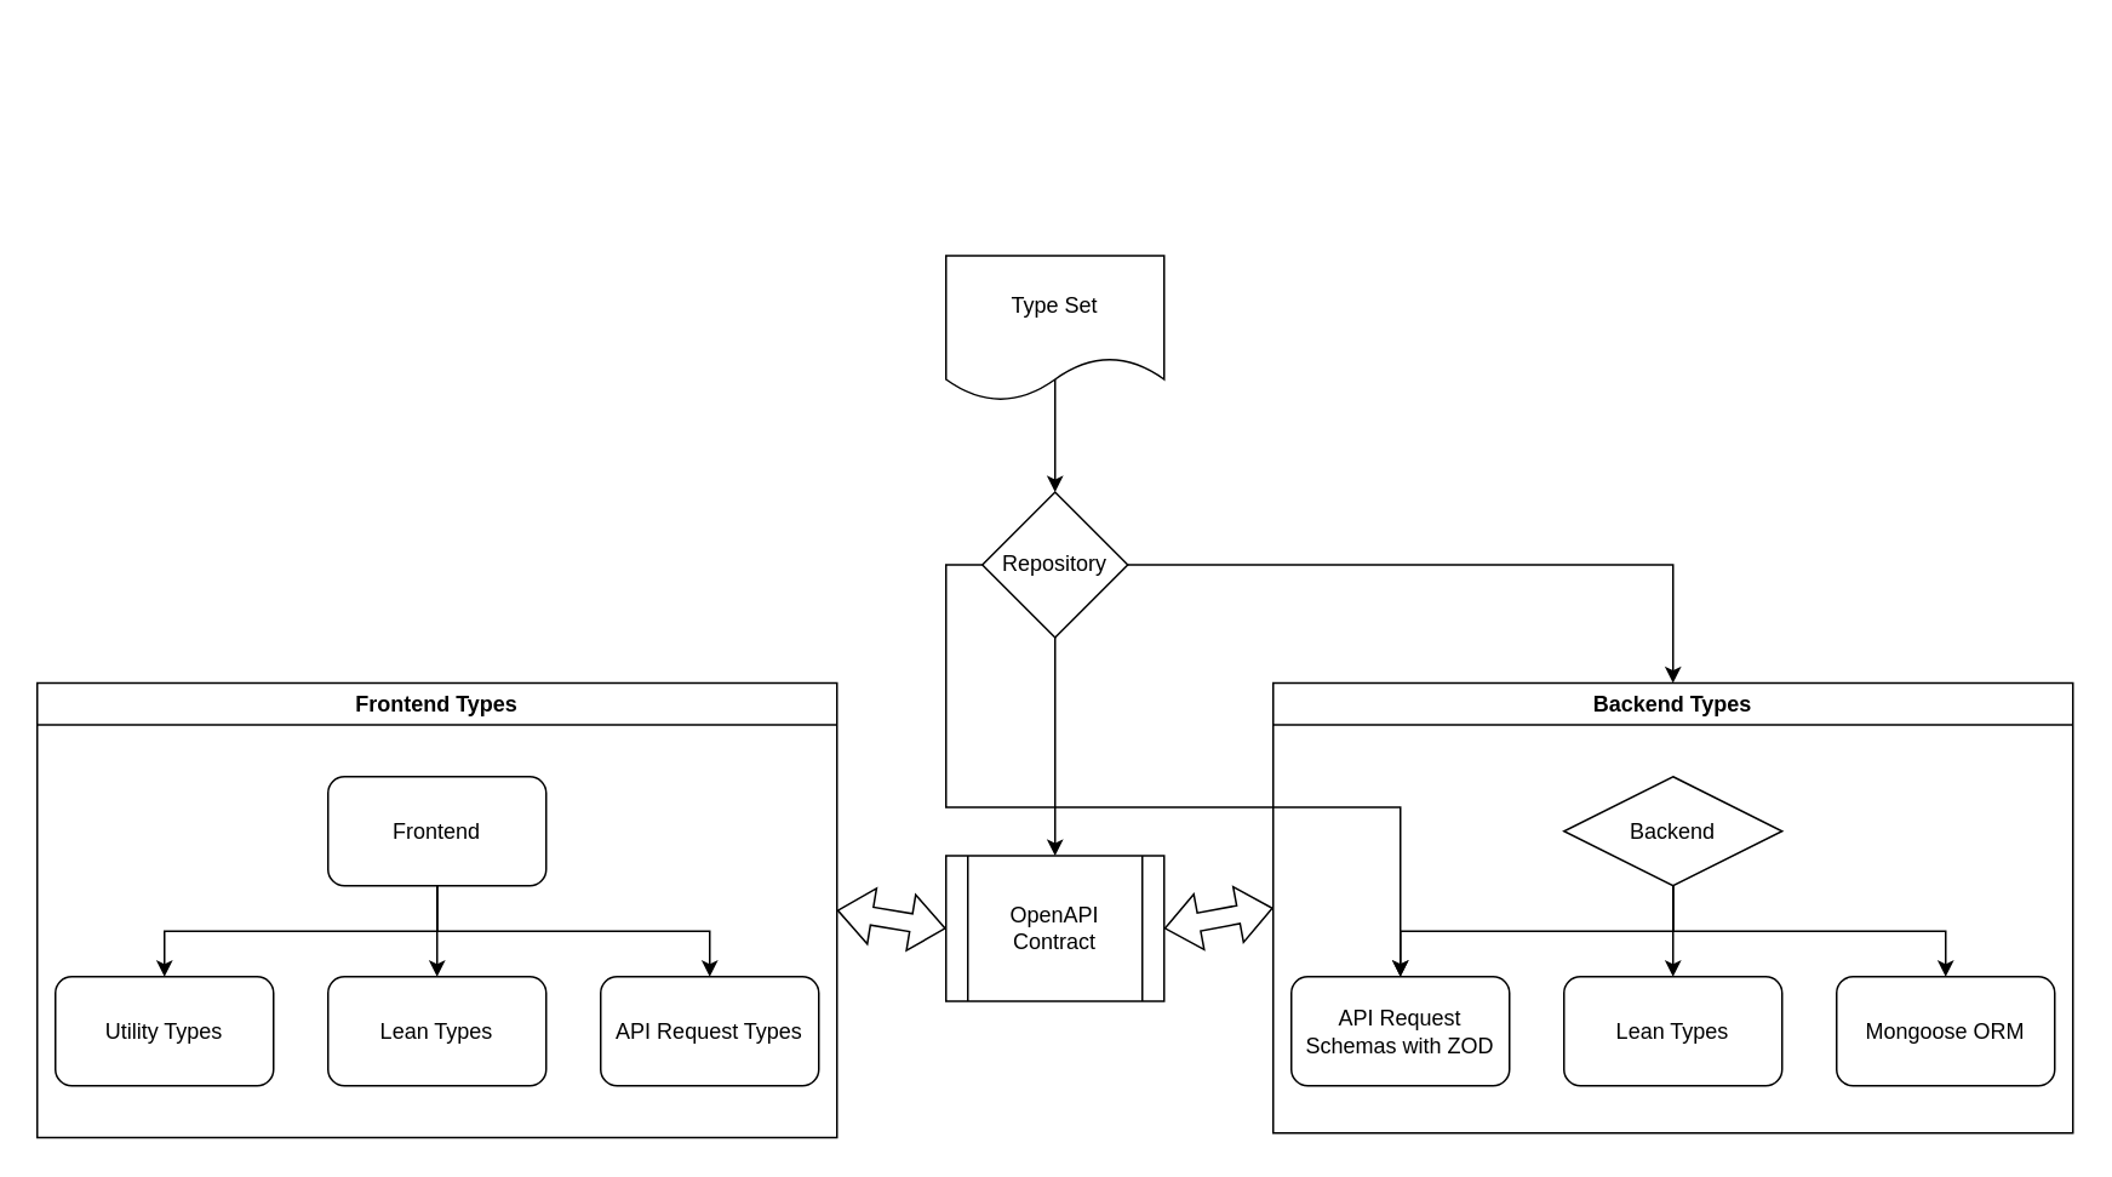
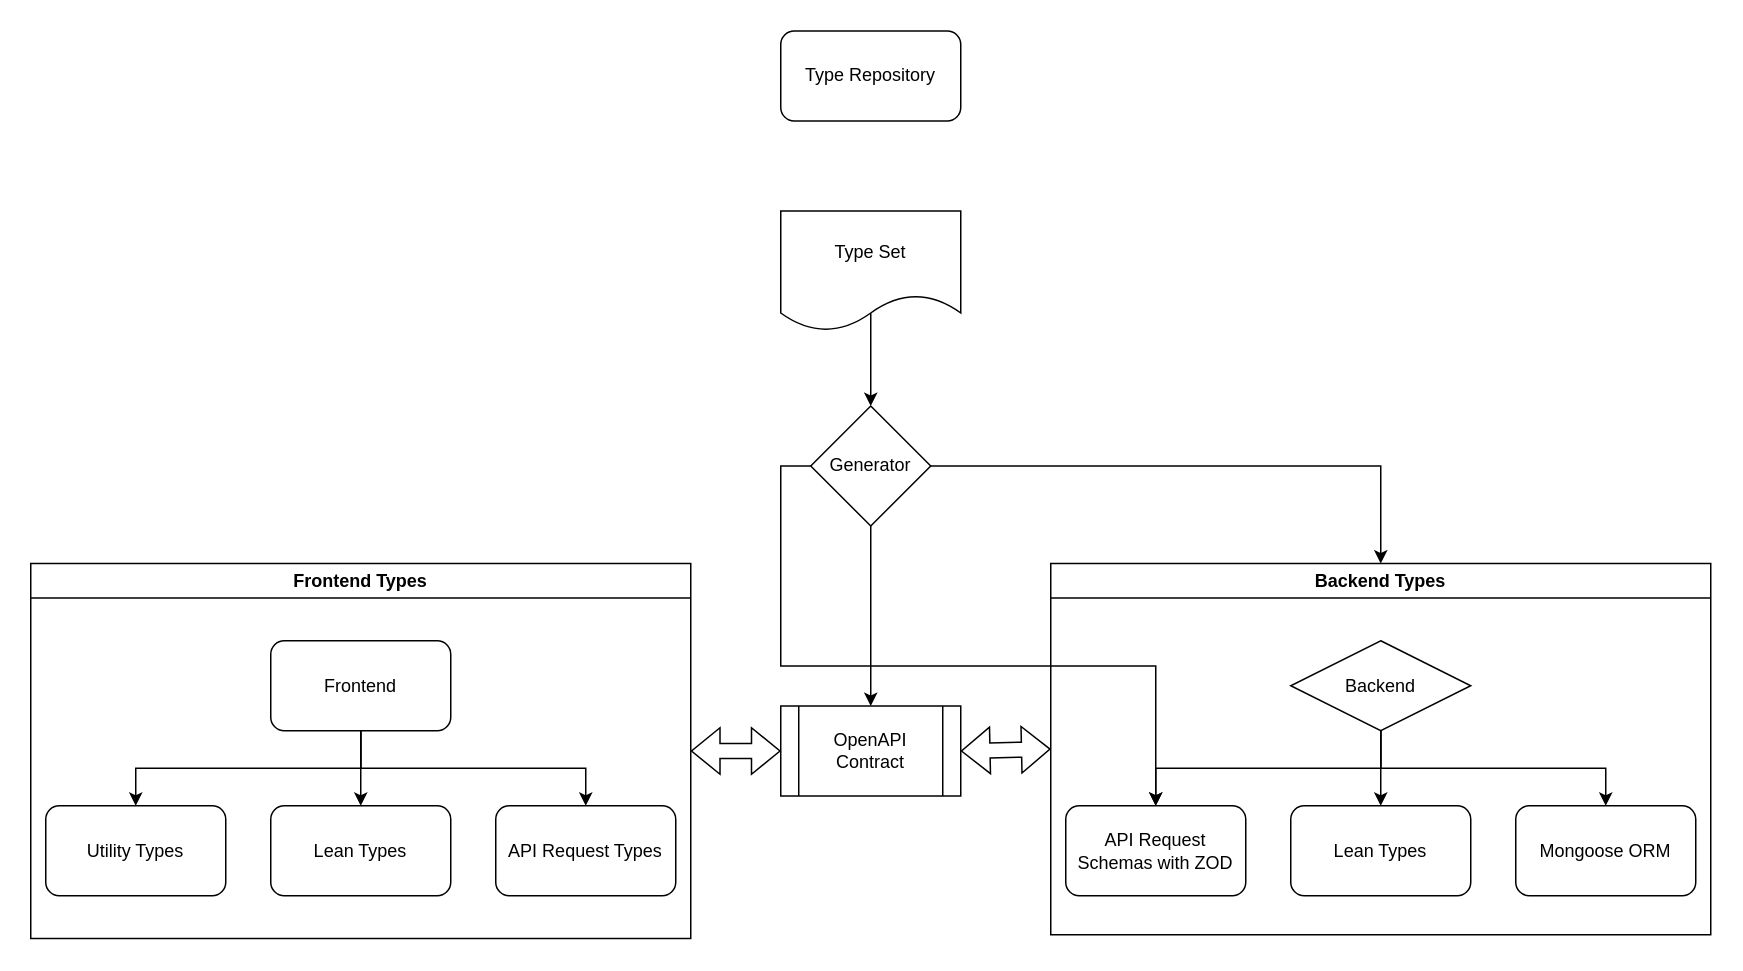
+ <mxCell id="2" value="Type Repository" style="rounded=1;whiteSpace=wrap;html=1;" vertex="1" parent="1"><mxGeometry x="520" y="20" width="120" height="60" as="geometry" /></mxCell>
- <mxCell id="7" value="Repository" style="rhombus;whiteSpace=wrap;html=1;" vertex="1" parent="1"><mxGeometry x="540" y="270" width="80" height="80" as="geometry" /></mxCell>
+ <mxCell id="7" value="Generator" style="rhombus;whiteSpace=wrap;html=1;" vertex="1" parent="1"><mxGeometry x="540" y="270" width="80" height="80" as="geometry" /></mxCell>
- <mxCell id="3" value="OpenAPI Contract" style="shape=process;whiteSpace=wrap;html=1;backgroundOutline=1;" vertex="1" parent="1"><mxGeometry x="520" y="470" width="120" height="80" as="geometry" /></mxCell>
+ <mxCell id="3" value="OpenAPI Contract" style="shape=process;whiteSpace=wrap;html=1;backgroundOutline=1;" vertex="1" parent="1"><mxGeometry x="520" y="470" width="120" height="60" as="geometry" /></mxCell>
